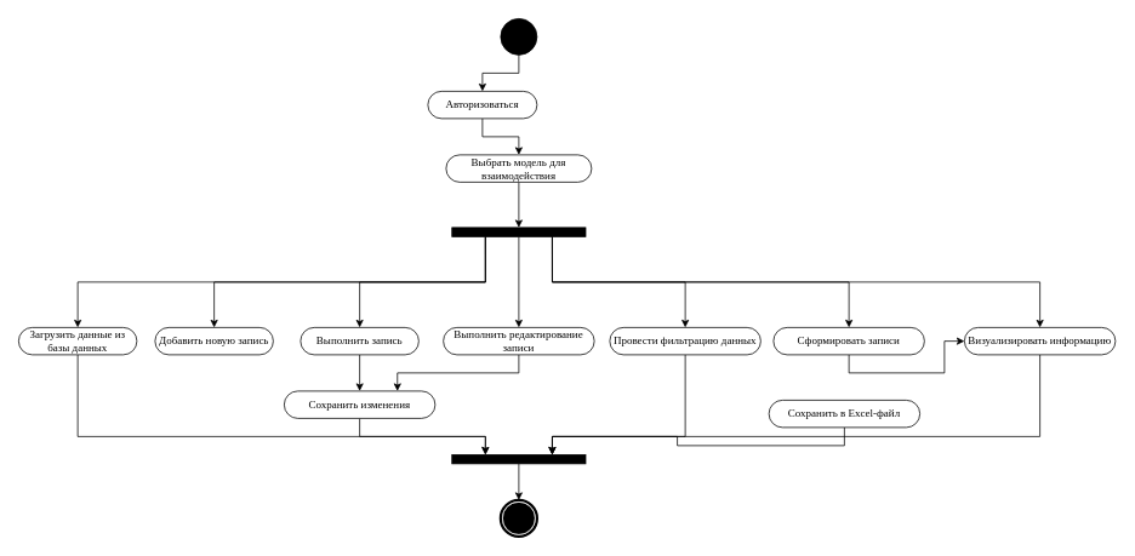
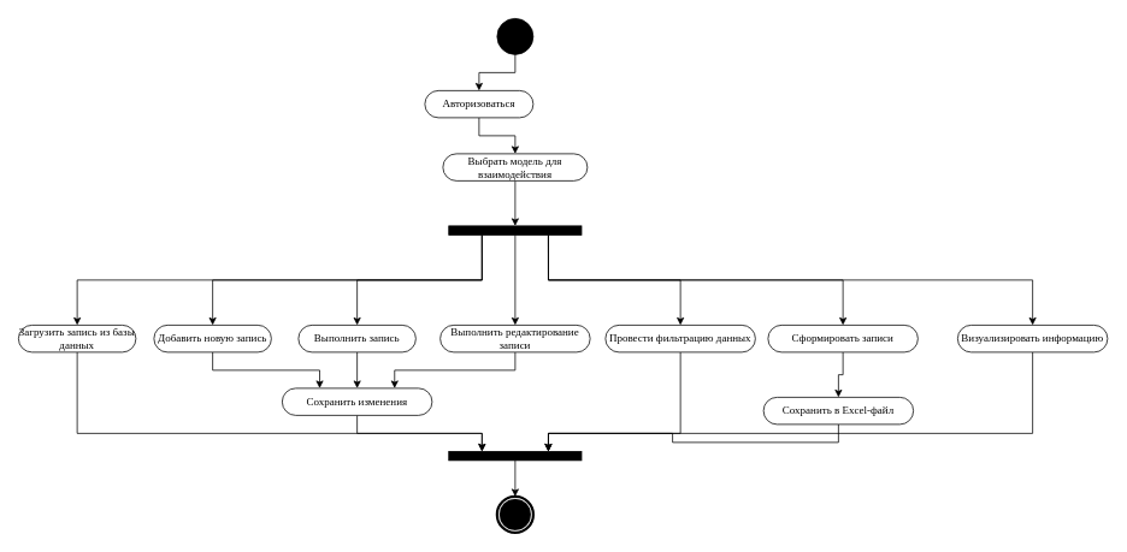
- <mxCell id="17" value="Загрузить данные из базы данных" style="rounded=1;whiteSpace=wrap;html=1;shadow=0;comic=0;labelBackgroundColor=none;strokeWidth=1;fontFamily=Verdana;fontSize=12;align=center;arcSize=50;" parent="1" vertex="1"><mxGeometry x="20" y="360" width="130" height="30" as="geometry" /></mxCell>
+ <mxCell id="17" value="Загрузить запись из базы данных" style="rounded=1;whiteSpace=wrap;html=1;shadow=0;comic=0;labelBackgroundColor=none;strokeWidth=1;fontFamily=Verdana;fontSize=12;align=center;arcSize=50;" parent="1" vertex="1"><mxGeometry x="20" y="360" width="130" height="30" as="geometry" /></mxCell>
- <mxCell id="24" style="edgeStyle=orthogonalEdgeStyle;rounded=0;orthogonalLoop=1;jettySize=auto;html=1;exitX=0.5;exitY=1;exitDx=0;exitDy=0;" parent="1" source="25" target="27" edge="1"><mxGeometry relative="1" as="geometry" /></mxCell>
+ <mxCell id="24" style="edgeStyle=orthogonalEdgeStyle;rounded=0;orthogonalLoop=1;jettySize=auto;html=1;exitX=0.5;exitY=1;exitDx=0;exitDy=0;entryX=0.5;entryY=0;entryDx=0;entryDy=0;" parent="1" source="25" target="30" edge="1"><mxGeometry relative="1" as="geometry" /></mxCell>
+ <mxCell id="18" style="edgeStyle=orthogonalEdgeStyle;rounded=0;orthogonalLoop=1;jettySize=auto;html=1;exitX=0.5;exitY=1;exitDx=0;exitDy=0;entryX=0.25;entryY=0;entryDx=0;entryDy=0;" parent="1" source="19" target="34" edge="1"><mxGeometry relative="1" as="geometry" /></mxCell>
